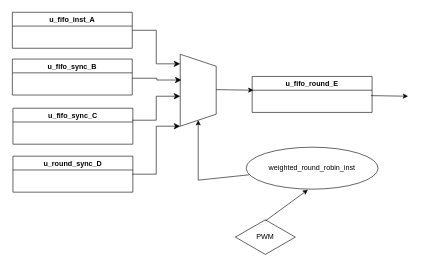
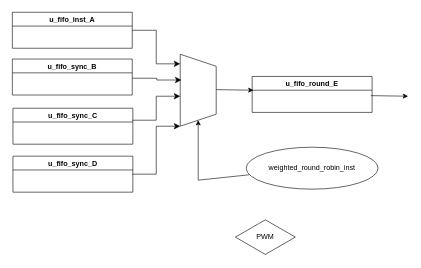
- <mxCell id="5" value="u_round_sync_D" style="swimlane;" vertex="1" parent="1"><mxGeometry x="21" y="260" width="200" height="60" as="geometry" /></mxCell>
+ <mxCell id="5" value="u_fifo_sync_D" style="swimlane;" vertex="1" parent="1"><mxGeometry x="21" y="260" width="200" height="60" as="geometry" /></mxCell>
- <mxCell id="10" value="" style="endArrow=classic;html=1;rounded=0;entryX=0.468;entryY=1.014;entryDx=0;entryDy=0;entryPerimeter=0;exitX=0.5;exitY=0.05;exitDx=0;exitDy=0;exitPerimeter=0;" edge="1" parent="1" source="7" target="6"><mxGeometry width="50" height="50" relative="1" as="geometry"><mxPoint x="440" y="400" as="sourcePoint" /><mxPoint x="490" y="350" as="targetPoint" /></mxGeometry></mxCell>
